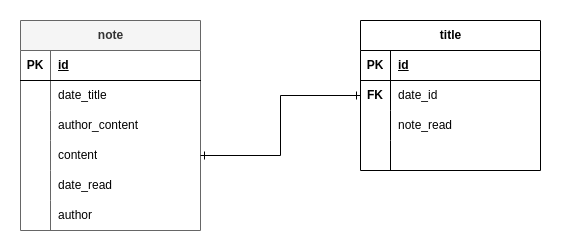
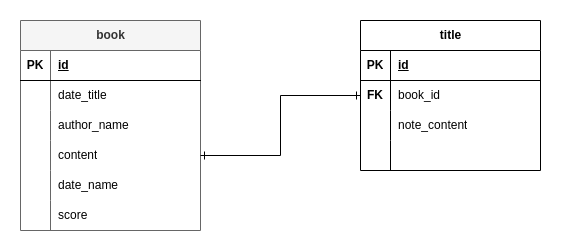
- <mxCell id="2" value="note" style="shape=table;startSize=30;container=1;collapsible=1;childLayout=tableLayout;fixedRows=1;rowLines=0;fontStyle=1;align=center;resizeLast=1;html=1;fillColor=#f5f5f5;fontColor=#333333;strokeColor=#666666;" vertex="1" parent="1"><mxGeometry x="20" y="20" width="180" height="210" as="geometry" /></mxCell>
+ <mxCell id="2" value="book" style="shape=table;startSize=30;container=1;collapsible=1;childLayout=tableLayout;fixedRows=1;rowLines=0;fontStyle=1;align=center;resizeLast=1;html=1;fillColor=#f5f5f5;fontColor=#333333;strokeColor=#666666;" vertex="1" parent="1"><mxGeometry x="20" y="20" width="180" height="210" as="geometry" /></mxCell>
- <mxCell id="27" value="date_id" style="shape=partialRectangle;connectable=0;fillColor=none;top=0;left=0;bottom=0;right=0;align=left;spacingLeft=6;overflow=hidden;whiteSpace=wrap;html=1;" vertex="1" parent="25"><mxGeometry x="30" width="150" height="30" as="geometry"><mxRectangle width="150" height="30" as="alternateBounds" /></mxGeometry></mxCell>
+ <mxCell id="27" value="book_id" style="shape=partialRectangle;connectable=0;fillColor=none;top=0;left=0;bottom=0;right=0;align=left;spacingLeft=6;overflow=hidden;whiteSpace=wrap;html=1;" vertex="1" parent="25"><mxGeometry x="30" width="150" height="30" as="geometry"><mxRectangle width="150" height="30" as="alternateBounds" /></mxGeometry></mxCell>
- <mxCell id="11" value="author_content" style="shape=partialRectangle;connectable=0;fillColor=none;top=0;left=0;bottom=0;right=0;align=left;spacingLeft=6;overflow=hidden;whiteSpace=wrap;html=1;" vertex="1" parent="9"><mxGeometry x="30" width="150" height="30" as="geometry"><mxRectangle width="150" height="30" as="alternateBounds" /></mxGeometry></mxCell>
+ <mxCell id="11" value="author_name" style="shape=partialRectangle;connectable=0;fillColor=none;top=0;left=0;bottom=0;right=0;align=left;spacingLeft=6;overflow=hidden;whiteSpace=wrap;html=1;" vertex="1" parent="9"><mxGeometry x="30" width="150" height="30" as="geometry"><mxRectangle width="150" height="30" as="alternateBounds" /></mxGeometry></mxCell>
- <mxCell id="30" value="note_read" style="shape=partialRectangle;connectable=0;fillColor=none;top=0;left=0;bottom=0;right=0;align=left;spacingLeft=6;overflow=hidden;whiteSpace=wrap;html=1;" vertex="1" parent="28"><mxGeometry x="30" width="150" height="30" as="geometry"><mxRectangle width="150" height="30" as="alternateBounds" /></mxGeometry></mxCell>
+ <mxCell id="30" value="note_content" style="shape=partialRectangle;connectable=0;fillColor=none;top=0;left=0;bottom=0;right=0;align=left;spacingLeft=6;overflow=hidden;whiteSpace=wrap;html=1;" vertex="1" parent="28"><mxGeometry x="30" width="150" height="30" as="geometry"><mxRectangle width="150" height="30" as="alternateBounds" /></mxGeometry></mxCell>
- <mxCell id="17" value="date_read" style="shape=partialRectangle;connectable=0;fillColor=none;top=0;left=0;bottom=0;right=0;align=left;spacingLeft=6;overflow=hidden;whiteSpace=wrap;html=1;" vertex="1" parent="15"><mxGeometry x="30" width="150" height="30" as="geometry"><mxRectangle width="150" height="30" as="alternateBounds" /></mxGeometry></mxCell>
+ <mxCell id="17" value="date_name" style="shape=partialRectangle;connectable=0;fillColor=none;top=0;left=0;bottom=0;right=0;align=left;spacingLeft=6;overflow=hidden;whiteSpace=wrap;html=1;" vertex="1" parent="15"><mxGeometry x="30" width="150" height="30" as="geometry"><mxRectangle width="150" height="30" as="alternateBounds" /></mxGeometry></mxCell>
- <mxCell id="20" value="author" style="shape=partialRectangle;connectable=0;fillColor=none;top=0;left=0;bottom=0;right=0;align=left;spacingLeft=6;overflow=hidden;whiteSpace=wrap;html=1;" vertex="1" parent="18"><mxGeometry x="30" width="150" height="30" as="geometry"><mxRectangle width="150" height="30" as="alternateBounds" /></mxGeometry></mxCell>
+ <mxCell id="20" value="score" style="shape=partialRectangle;connectable=0;fillColor=none;top=0;left=0;bottom=0;right=0;align=left;spacingLeft=6;overflow=hidden;whiteSpace=wrap;html=1;" vertex="1" parent="18"><mxGeometry x="30" width="150" height="30" as="geometry"><mxRectangle width="150" height="30" as="alternateBounds" /></mxGeometry></mxCell>
